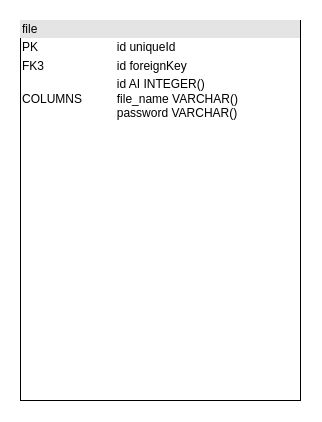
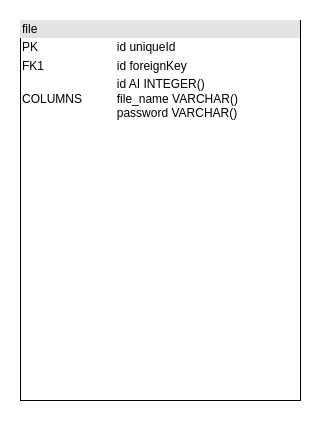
- <mxCell id="2" value="&lt;div style=&quot;box-sizing:border-box;width:100%;background:#e4e4e4;padding:2px;&quot;&gt;&lt;font color=&quot;#000000&quot;&gt;file&lt;/font&gt;&lt;/div&gt;&lt;table style=&quot;width:100%;font-size:1em;&quot; cellpadding=&quot;2&quot; cellspacing=&quot;0&quot;&gt;&lt;tbody&gt;&lt;tr&gt;&lt;td&gt;PK&lt;/td&gt;&lt;td&gt;id&amp;nbsp;uniqueId&lt;/td&gt;&lt;/tr&gt;&lt;tr&gt;&lt;td&gt;FK3&lt;/td&gt;&lt;td&gt;id&amp;nbsp;foreignKey&lt;/td&gt;&lt;/tr&gt;&lt;tr&gt;&lt;td&gt;COLUMNS&lt;br&gt;&lt;/td&gt;&lt;td&gt;id AI INTEGER()&lt;br&gt;file_name VARCHAR()&lt;br&gt;password VARCHAR()&lt;/td&gt;&lt;/tr&gt;&lt;/tbody&gt;&lt;/table&gt;" style="verticalAlign=top;align=left;overflow=fill;html=1;" vertex="1" parent="1"><mxGeometry x="20" y="20" width="280" height="380" as="geometry" /></mxCell>
+ <mxCell id="2" value="&lt;div style=&quot;box-sizing:border-box;width:100%;background:#e4e4e4;padding:2px;&quot;&gt;&lt;font color=&quot;#000000&quot;&gt;file&lt;/font&gt;&lt;/div&gt;&lt;table style=&quot;width:100%;font-size:1em;&quot; cellpadding=&quot;2&quot; cellspacing=&quot;0&quot;&gt;&lt;tbody&gt;&lt;tr&gt;&lt;td&gt;PK&lt;/td&gt;&lt;td&gt;id&amp;nbsp;uniqueId&lt;/td&gt;&lt;/tr&gt;&lt;tr&gt;&lt;td&gt;FK1&lt;/td&gt;&lt;td&gt;id&amp;nbsp;foreignKey&lt;/td&gt;&lt;/tr&gt;&lt;tr&gt;&lt;td&gt;COLUMNS&lt;br&gt;&lt;/td&gt;&lt;td&gt;id AI INTEGER()&lt;br&gt;file_name VARCHAR()&lt;br&gt;password VARCHAR()&lt;/td&gt;&lt;/tr&gt;&lt;/tbody&gt;&lt;/table&gt;" style="verticalAlign=top;align=left;overflow=fill;html=1;" vertex="1" parent="1"><mxGeometry x="20" y="20" width="280" height="380" as="geometry" /></mxCell>
